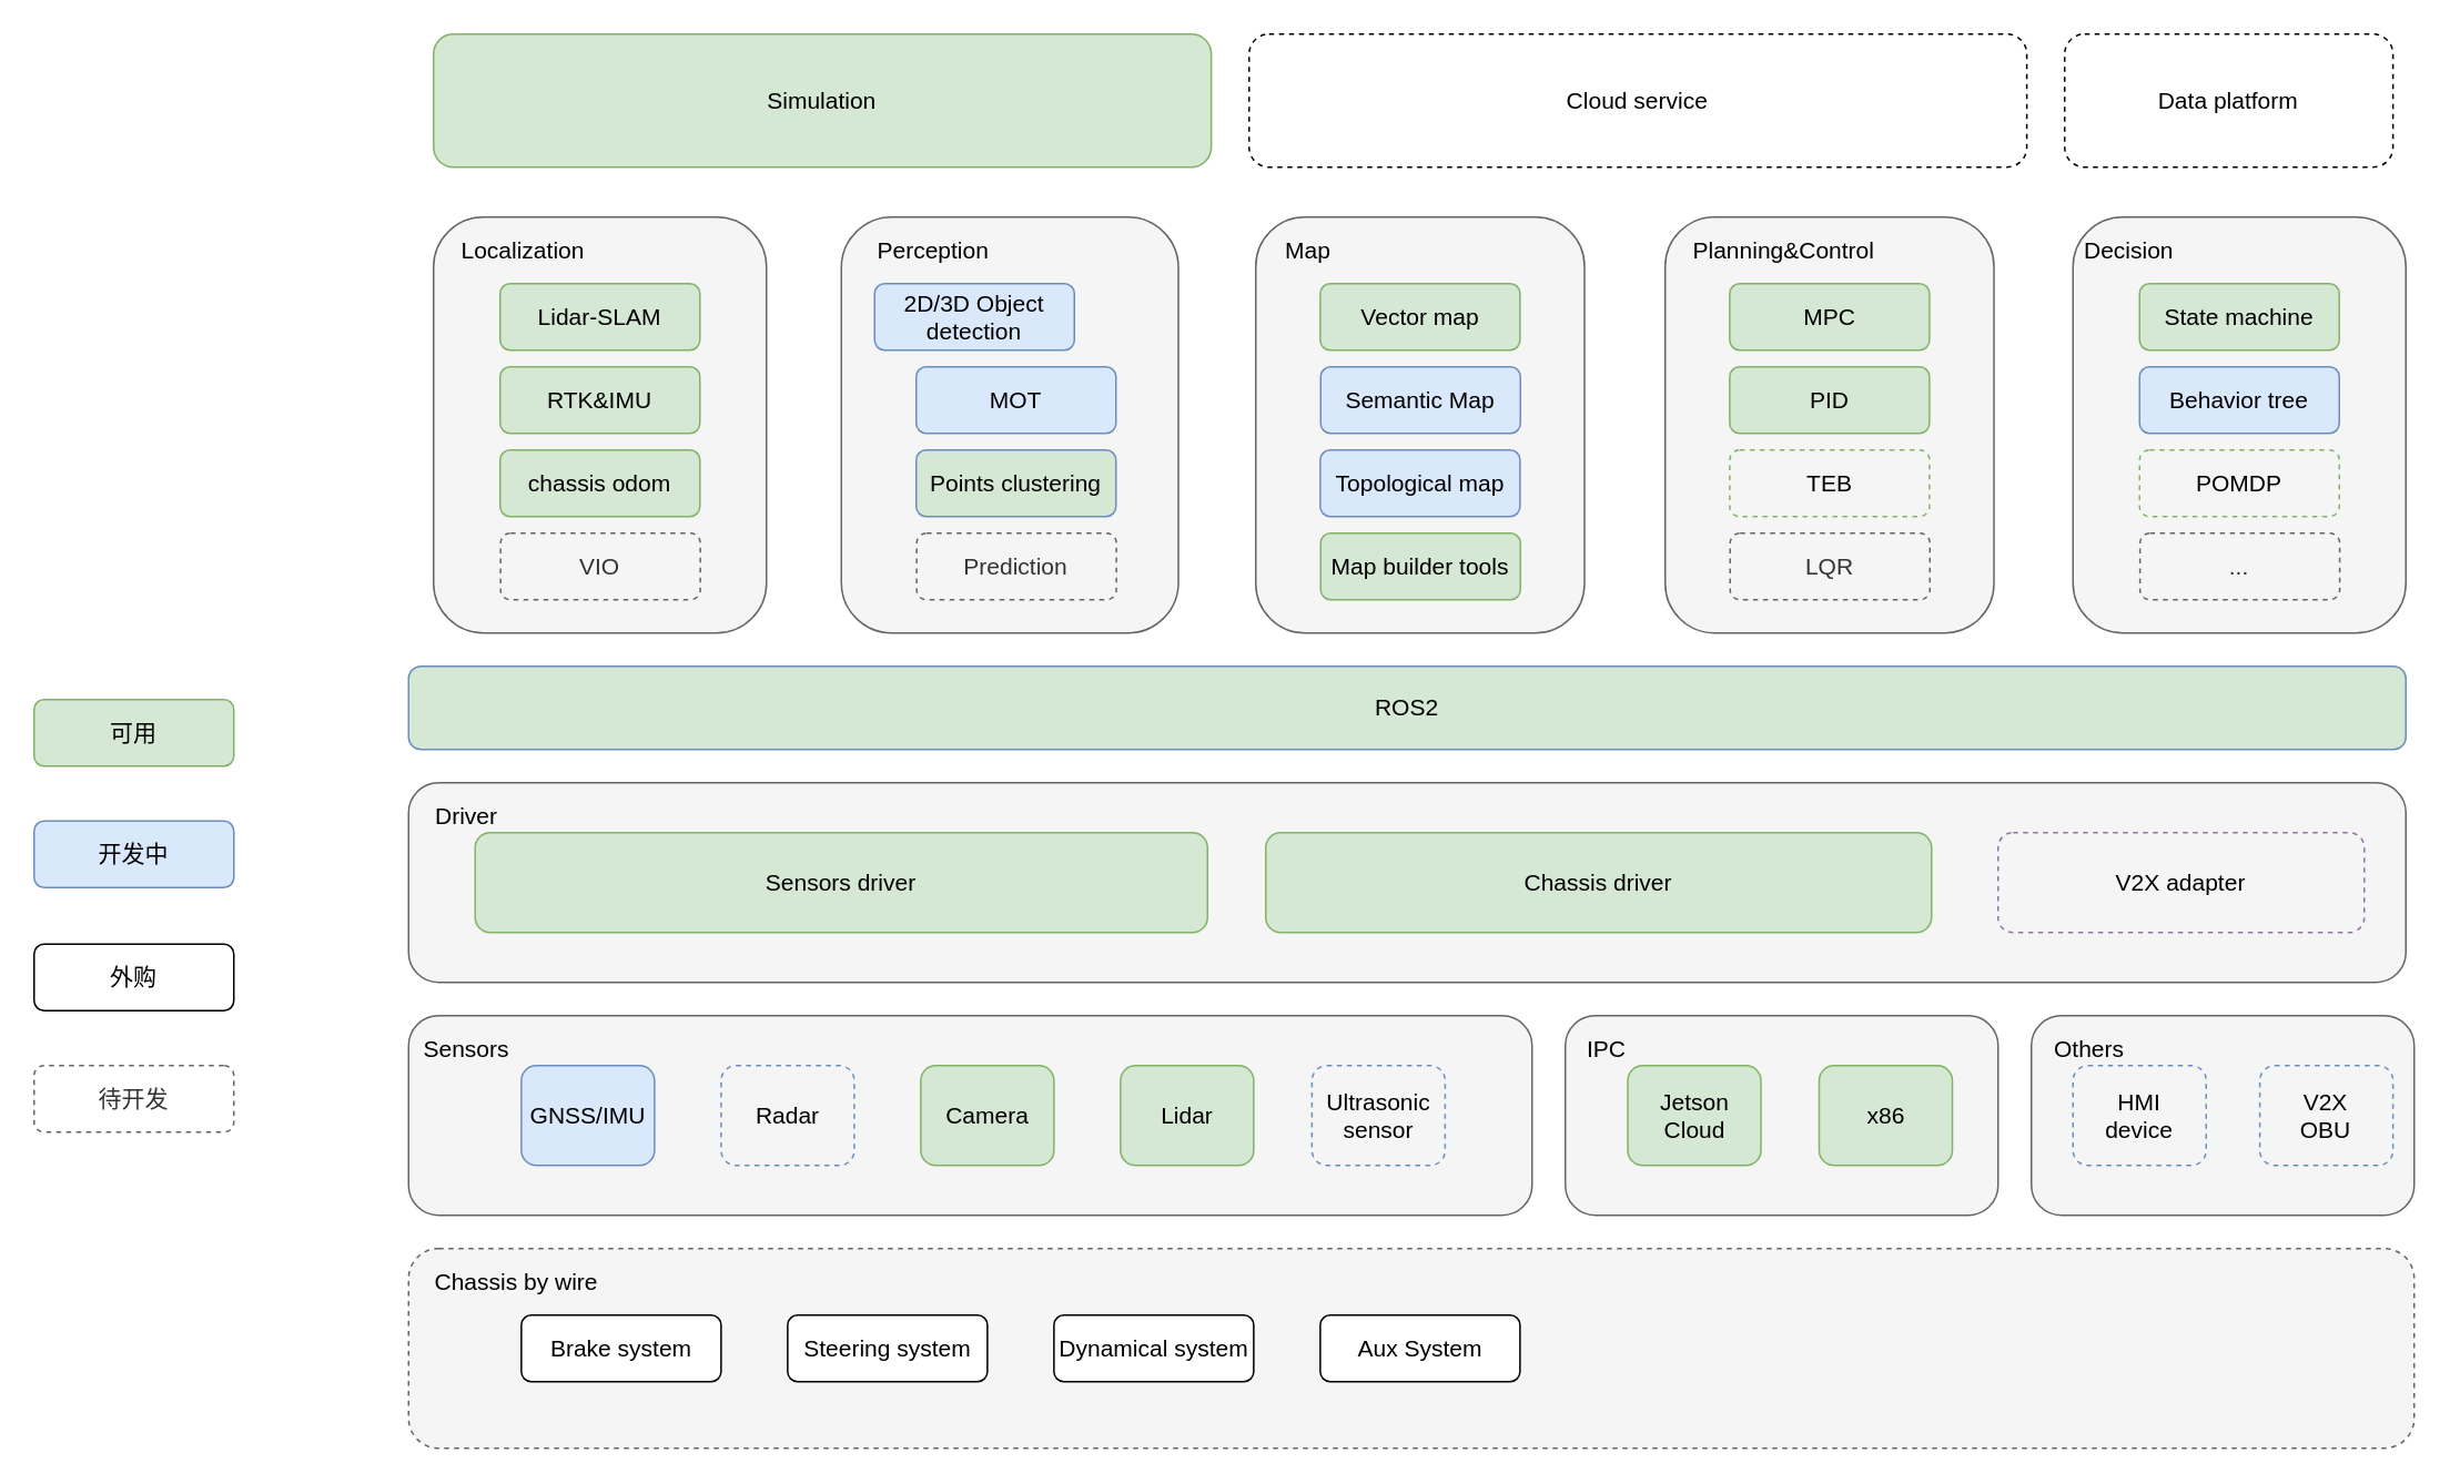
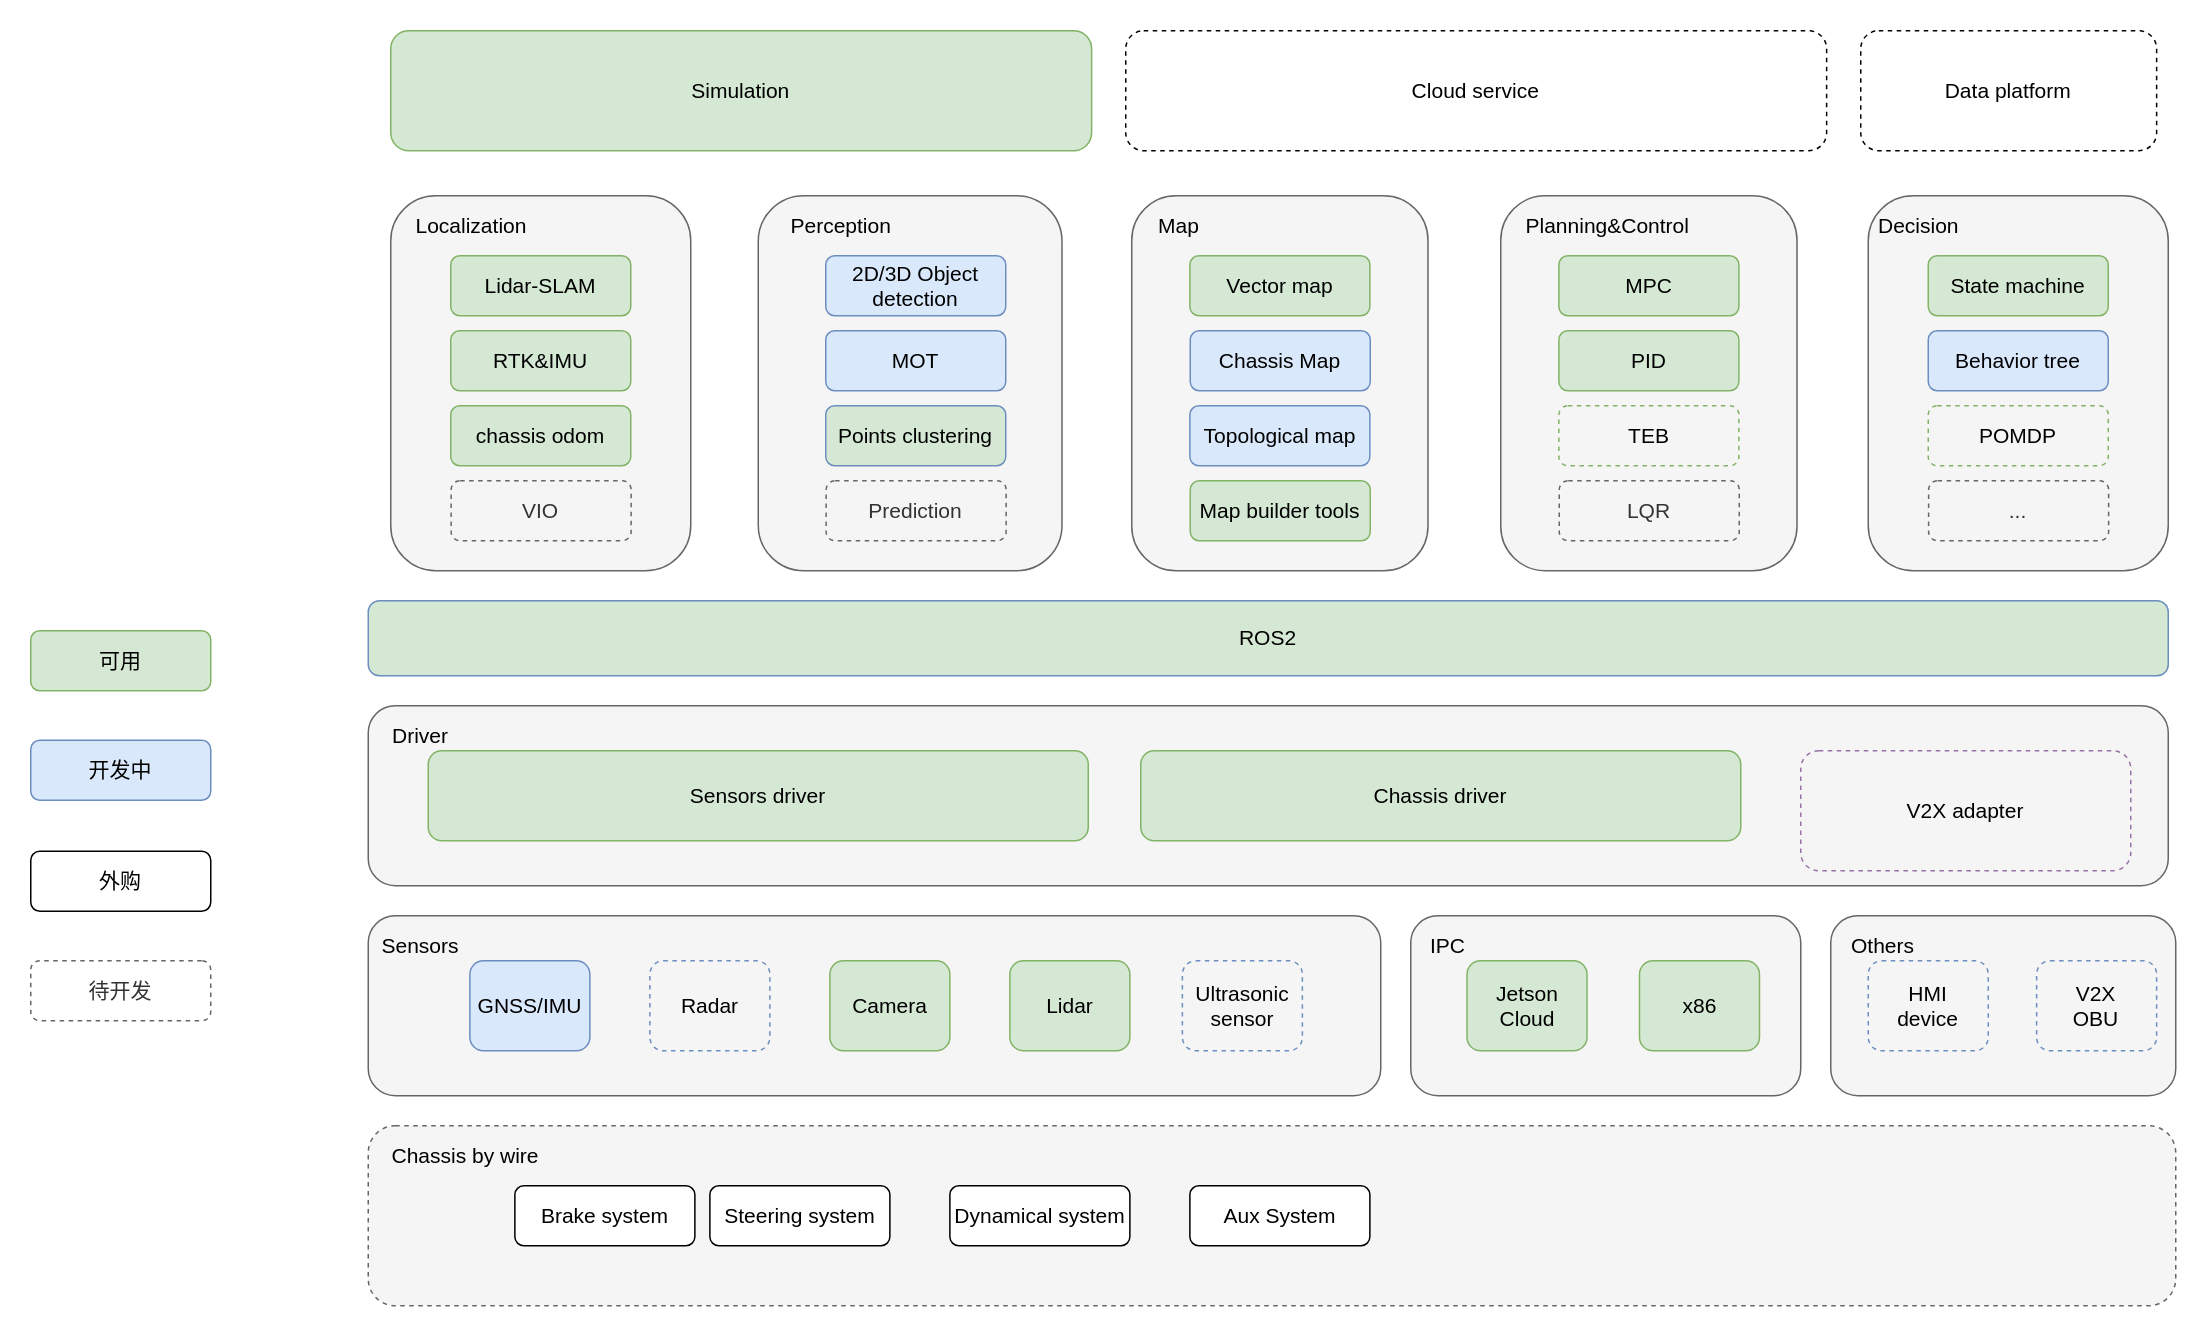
- <mxCell id="31" value="2D/3D Object detection" style="rounded=1;whiteSpace=wrap;html=1;fontSize=14;strokeColor=#6c8ebf;fillColor=#dae8fc;" parent="1" vertex="1"><mxGeometry x="525" y="170" width="120" height="40" as="geometry" /></mxCell>
+ <mxCell id="31" value="2D/3D Object detection" style="rounded=1;whiteSpace=wrap;html=1;fontSize=14;strokeColor=#6c8ebf;fillColor=#dae8fc;" parent="1" vertex="1"><mxGeometry x="550" y="170" width="120" height="40" as="geometry" /></mxCell>
- <mxCell id="34" value="&lt;span style=&quot;color: rgb(0 , 0 , 0)&quot;&gt;Semantic Map&lt;/span&gt;" style="rounded=1;whiteSpace=wrap;html=1;fontSize=14;fillColor=#dae8fc;strokeColor=#6c8ebf;" parent="1" vertex="1"><mxGeometry x="793" y="220" width="120" height="40" as="geometry" /></mxCell>
+ <mxCell id="34" value="&lt;span style=&quot;color: rgb(0 , 0 , 0)&quot;&gt;Chassis Map&lt;/span&gt;" style="rounded=1;whiteSpace=wrap;html=1;fontSize=14;fillColor=#dae8fc;strokeColor=#6c8ebf;" parent="1" vertex="1"><mxGeometry x="793" y="220" width="120" height="40" as="geometry" /></mxCell>
- <mxCell id="55" value="V2X adapter" style="rounded=1;whiteSpace=wrap;html=1;fontSize=14;fillColor=none;strokeColor=#9673a6;dashed=1;" vertex="1" parent="1"><mxGeometry x="1200" y="500" width="220" height="60" as="geometry" /></mxCell>
+ <mxCell id="55" value="V2X adapter" style="rounded=1;whiteSpace=wrap;html=1;fontSize=14;fillColor=none;strokeColor=#9673a6;dashed=1;" vertex="1" parent="1"><mxGeometry x="1200" y="500" width="220" height="80" as="geometry" /></mxCell>
- <mxCell id="5" value="Brake system" style="rounded=1;whiteSpace=wrap;html=1;fontSize=14;" parent="1" vertex="1"><mxGeometry x="312.75" y="790" width="120" height="40" as="geometry" /></mxCell>
+ <mxCell id="5" value="Brake system" style="rounded=1;whiteSpace=wrap;html=1;fontSize=14;" parent="1" vertex="1"><mxGeometry x="342.75" y="790" width="120" height="40" as="geometry" /></mxCell>
